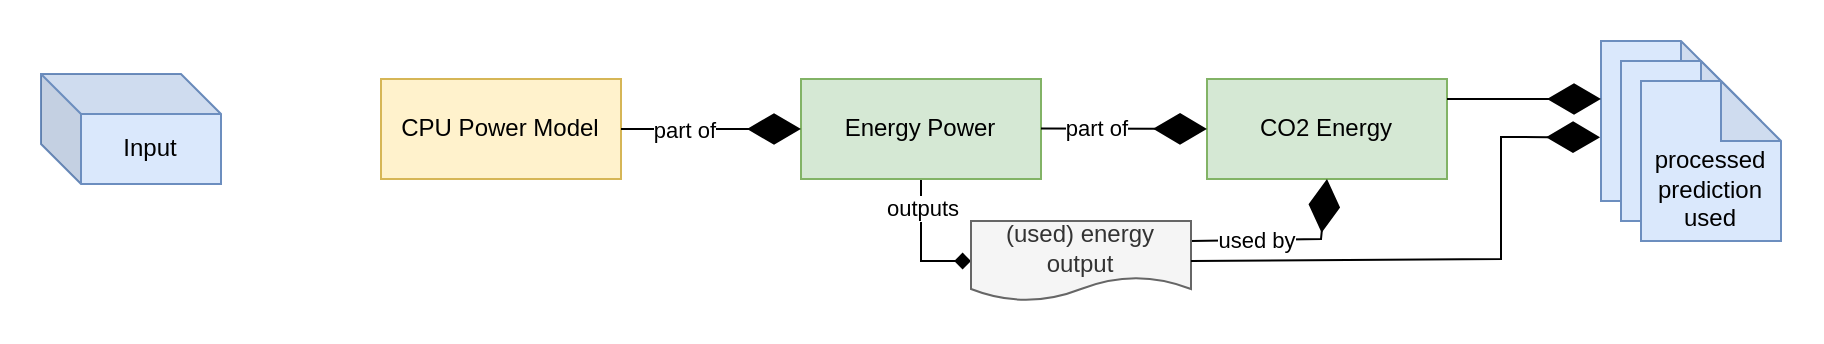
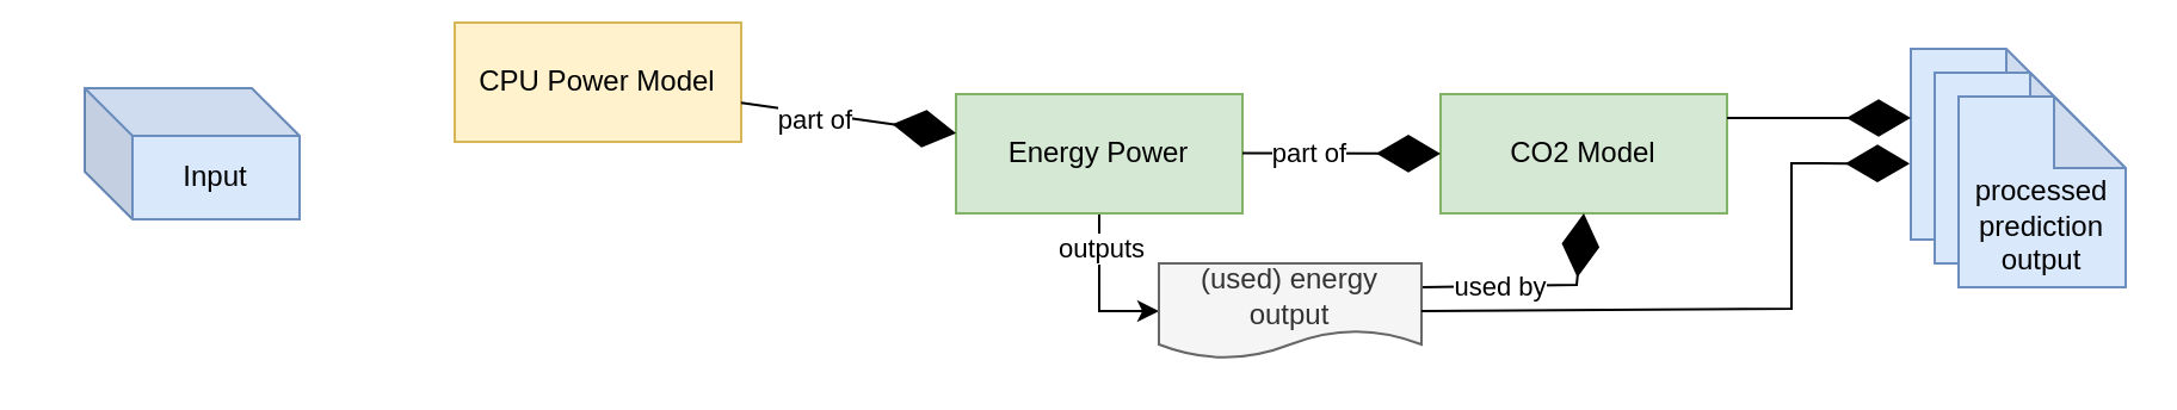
- <mxCell id="14" value="Input" style="shape=cube;whiteSpace=wrap;html=1;boundedLbl=1;backgroundOutline=1;darkOpacity=0.05;darkOpacity2=0.1;fillColor=#dae8fc;strokeColor=#6c8ebf;" vertex="1" parent="1"><mxGeometry x="20" y="36.5" width="90" height="55" as="geometry" /></mxCell>
+ <mxCell id="14" value="Input" style="shape=cube;whiteSpace=wrap;html=1;boundedLbl=1;backgroundOutline=1;darkOpacity=0.05;darkOpacity2=0.1;fillColor=#dae8fc;strokeColor=#6c8ebf;" vertex="1" parent="1"><mxGeometry x="35" y="36.5" width="90" height="55" as="geometry" /></mxCell>
- <mxCell id="2" value="CPU Power Model" style="rounded=0;whiteSpace=wrap;html=1;fillColor=#fff2cc;strokeColor=#d6b656;" parent="1" vertex="1"><mxGeometry x="190" y="39" width="120" height="50" as="geometry" /></mxCell>
+ <mxCell id="2" value="CPU Power Model" style="rounded=0;whiteSpace=wrap;html=1;fillColor=#fff2cc;strokeColor=#d6b656;" parent="1" vertex="1"><mxGeometry x="190" y="9" width="120" height="50" as="geometry" /></mxCell>
- <mxCell id="8" value="CO2 Energy" style="rounded=0;whiteSpace=wrap;html=1;fillColor=#d5e8d4;strokeColor=#82b366;" parent="1" vertex="1"><mxGeometry x="603" y="39" width="120" height="50" as="geometry" /></mxCell>
+ <mxCell id="8" value="CO2 Model" style="rounded=0;whiteSpace=wrap;html=1;fillColor=#d5e8d4;strokeColor=#82b366;" parent="1" vertex="1"><mxGeometry x="603" y="39" width="120" height="50" as="geometry" /></mxCell>
- <mxCell id="13" value="&lt;div&gt;&lt;br&gt;&lt;/div&gt;&lt;div&gt;&lt;br&gt;&lt;/div&gt;&lt;div&gt;processed prediction&lt;/div&gt;&lt;div&gt;used&lt;/div&gt;" style="shape=note;whiteSpace=wrap;html=1;backgroundOutline=1;darkOpacity=0.05;fillColor=#dae8fc;strokeColor=#6c8ebf;" parent="1" vertex="1"><mxGeometry x="820" y="40" width="70" height="80" as="geometry" /></mxCell>
+ <mxCell id="13" value="&lt;div&gt;&lt;br&gt;&lt;/div&gt;&lt;div&gt;&lt;br&gt;&lt;/div&gt;&lt;div&gt;processed prediction&lt;/div&gt;&lt;div&gt;output&lt;/div&gt;" style="shape=note;whiteSpace=wrap;html=1;backgroundOutline=1;darkOpacity=0.05;fillColor=#dae8fc;strokeColor=#6c8ebf;" parent="1" vertex="1"><mxGeometry x="820" y="40" width="70" height="80" as="geometry" /></mxCell>
- <mxCell id="3" style="edgeStyle=orthogonalEdgeStyle;rounded=0;orthogonalLoop=1;jettySize=auto;html=1;entryX=0;entryY=0.5;entryDx=0;entryDy=0;endArrow=diamond;" edge="1" parent="1" source="5" target="15"><mxGeometry relative="1" as="geometry" /></mxCell>
+ <mxCell id="3" style="edgeStyle=orthogonalEdgeStyle;rounded=0;orthogonalLoop=1;jettySize=auto;html=1;entryX=0;entryY=0.5;entryDx=0;entryDy=0;" edge="1" parent="1" source="5" target="15"><mxGeometry relative="1" as="geometry" /></mxCell>
